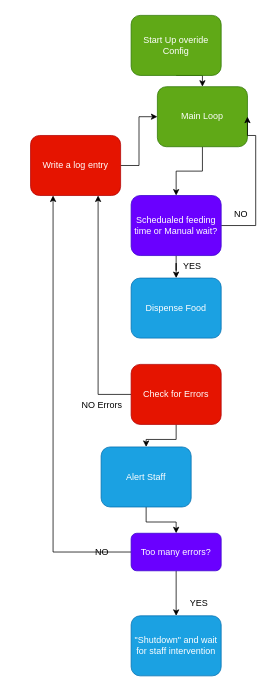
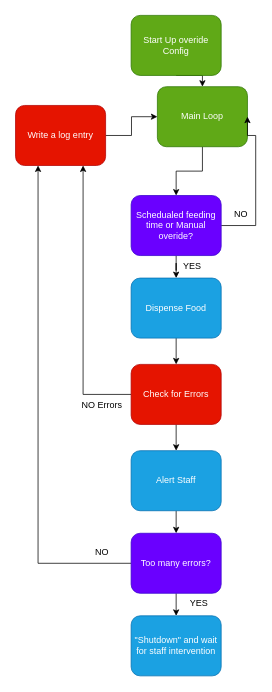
- <mxCell id="22" value="Write a log entry" style="shape=label;double=1;rounded=1;whiteSpace=wrap;html=1;fillColor=#e51400;fontColor=#ffffff;strokeColor=#B20000;" parent="1" vertex="1"><mxGeometry x="40" y="180" width="120" height="80" as="geometry" /></mxCell>
+ <mxCell id="22" value="Write a log entry" style="shape=label;double=1;rounded=1;whiteSpace=wrap;html=1;fillColor=#e51400;fontColor=#ffffff;strokeColor=#B20000;" parent="1" vertex="1"><mxGeometry x="20" y="140" width="120" height="80" as="geometry" /></mxCell>
- <mxCell id="6" value="Schedualed feeding time or Manual wait?" style="shape=label;double=1;rounded=1;whiteSpace=wrap;html=1;fillColor=#6a00ff;fontColor=#ffffff;strokeColor=#3700CC;" parent="1" vertex="1"><mxGeometry x="174" y="260" width="120" height="80" as="geometry" /></mxCell>
+ <mxCell id="6" value="Schedualed feeding time or Manual overide?" style="shape=label;double=1;rounded=1;whiteSpace=wrap;html=1;fillColor=#6a00ff;fontColor=#ffffff;strokeColor=#3700CC;" parent="1" vertex="1"><mxGeometry x="174" y="260" width="120" height="80" as="geometry" /></mxCell>
+ <mxCell id="8" style="edgeStyle=orthogonalEdgeStyle;rounded=0;orthogonalLoop=1;jettySize=auto;html=1;exitX=0.5;exitY=1;exitDx=0;exitDy=0;entryX=0.5;entryY=0;entryDx=0;entryDy=0;" parent="1" source="9" target="12" edge="1"><mxGeometry relative="1" as="geometry" /></mxCell>
- <mxCell id="15" value="Alert Staff" style="shape=label;double=1;rounded=1;whiteSpace=wrap;html=1;fillColor=#1ba1e2;fontColor=#ffffff;strokeColor=#006EAF;" parent="1" vertex="1"><mxGeometry x="134" y="595" width="120" height="80" as="geometry" /></mxCell>
+ <mxCell id="15" value="Alert Staff" style="shape=label;double=1;rounded=1;whiteSpace=wrap;html=1;fillColor=#1ba1e2;fontColor=#ffffff;strokeColor=#006EAF;" parent="1" vertex="1"><mxGeometry x="174" y="600" width="120" height="80" as="geometry" /></mxCell>
- <mxCell id="18" value="Too many errors?" style="shape=label;double=1;rounded=1;whiteSpace=wrap;html=1;fillColor=#6a00ff;fontColor=#ffffff;strokeColor=#3700CC;" parent="1" vertex="1"><mxGeometry x="174" y="710" width="120" height="50" as="geometry" /></mxCell>
+ <mxCell id="18" value="Too many errors?" style="shape=label;double=1;rounded=1;whiteSpace=wrap;html=1;fillColor=#6a00ff;fontColor=#ffffff;strokeColor=#3700CC;" parent="1" vertex="1"><mxGeometry x="174" y="710" width="120" height="80" as="geometry" /></mxCell>
